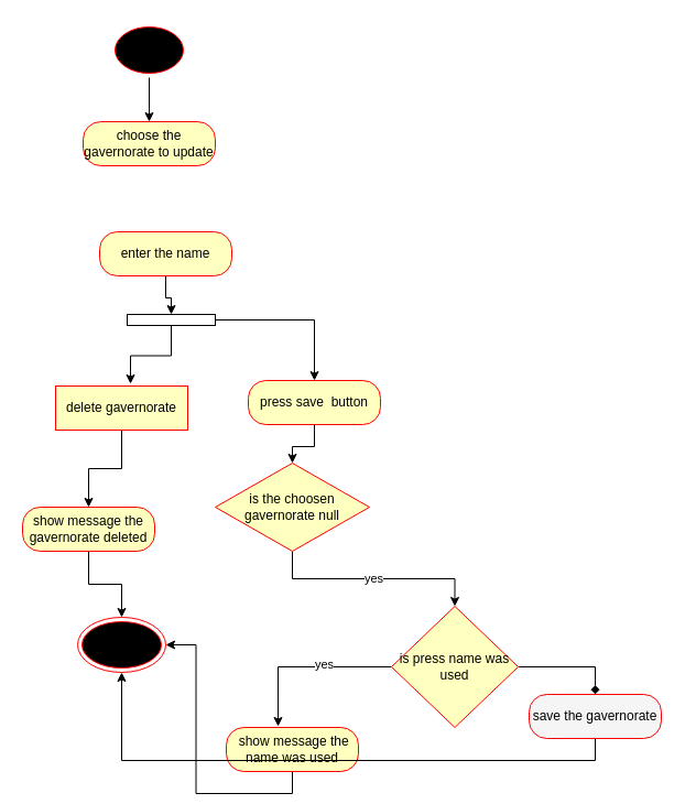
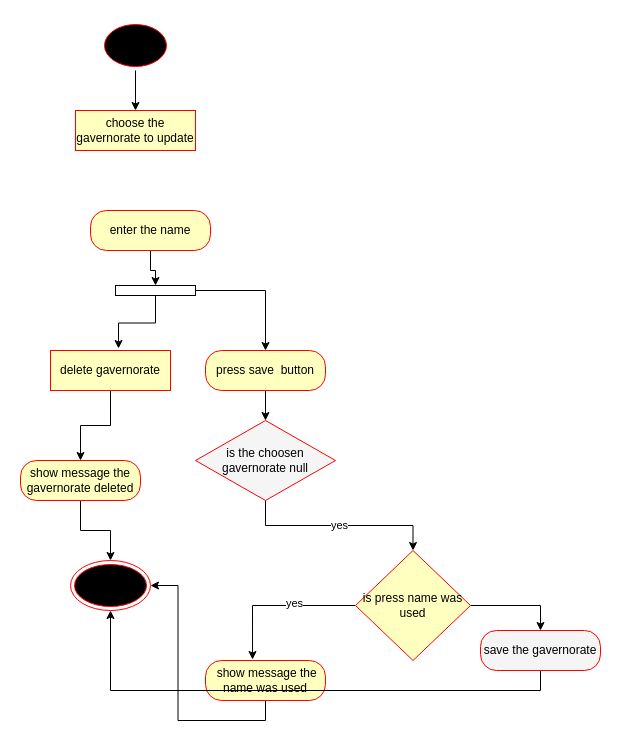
- <mxCell id="4" value="choose the gavernorate to update" style="rounded=1;whiteSpace=wrap;html=1;arcSize=40;fontColor=#000000;fillColor=#ffffc0;strokeColor=#ff0000;" parent="1" vertex="1"><mxGeometry x="75" y="110" width="120" height="40" as="geometry" /></mxCell>
+ <mxCell id="4" value="choose the gavernorate to update" style="whiteSpace=wrap;html=1;arcSize=40;fontColor=#000000;fillColor=#ffffc0;strokeColor=#ff0000;rounded=0;" parent="1" vertex="1"><mxGeometry x="75" y="110" width="120" height="40" as="geometry" /></mxCell>
- <mxCell id="11" value="press save&amp;nbsp; button" style="rounded=1;whiteSpace=wrap;html=1;arcSize=40;fontColor=#000000;fillColor=#ffffc0;strokeColor=#ff0000;" parent="1" vertex="1"><mxGeometry x="225" y="345" width="120" height="40" as="geometry" /></mxCell>
+ <mxCell id="11" value="press save&amp;nbsp; button" style="rounded=1;whiteSpace=wrap;html=1;arcSize=40;fontColor=#000000;fillColor=#ffffc0;strokeColor=#ff0000;" parent="1" vertex="1"><mxGeometry x="205" y="350" width="120" height="40" as="geometry" /></mxCell>
- <mxCell id="13" value="is the choosen gavernorate null" style="rhombus;whiteSpace=wrap;html=1;fillColor=#ffffc0;strokeColor=#ff0000;" parent="1" vertex="1"><mxGeometry x="195" y="420" width="140" height="80" as="geometry" /></mxCell>
+ <mxCell id="13" value="is the choosen gavernorate null" style="rhombus;whiteSpace=wrap;html=1;fillColor=#f5f5f5;strokeColor=#ff0000;" parent="1" vertex="1"><mxGeometry x="195" y="420" width="140" height="80" as="geometry" /></mxCell>
- <mxCell id="21" style="edgeStyle=orthogonalEdgeStyle;rounded=0;orthogonalLoop=1;jettySize=auto;html=1;exitX=1;exitY=0.5;exitDx=0;exitDy=0;entryX=0.5;entryY=0;entryDx=0;entryDy=0;endArrow=diamond;" parent="1" source="22" target="26" edge="1"><mxGeometry relative="1" as="geometry" /></mxCell>
+ <mxCell id="21" style="edgeStyle=orthogonalEdgeStyle;rounded=0;orthogonalLoop=1;jettySize=auto;html=1;exitX=1;exitY=0.5;exitDx=0;exitDy=0;entryX=0.5;entryY=0;entryDx=0;entryDy=0;" parent="1" source="22" target="26" edge="1"><mxGeometry relative="1" as="geometry" /></mxCell>
